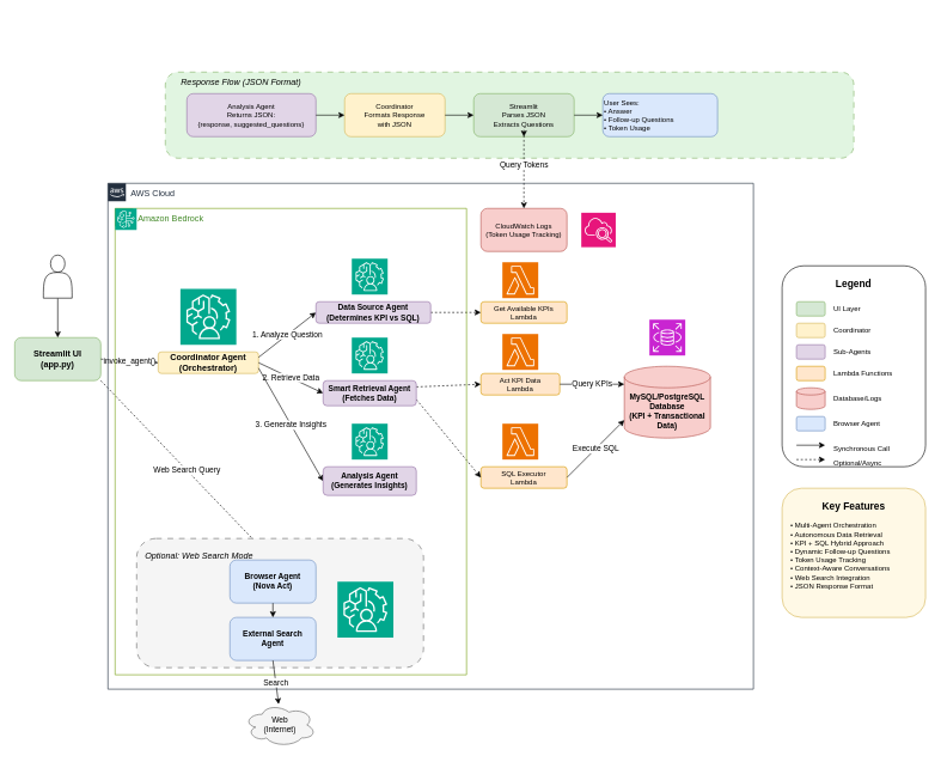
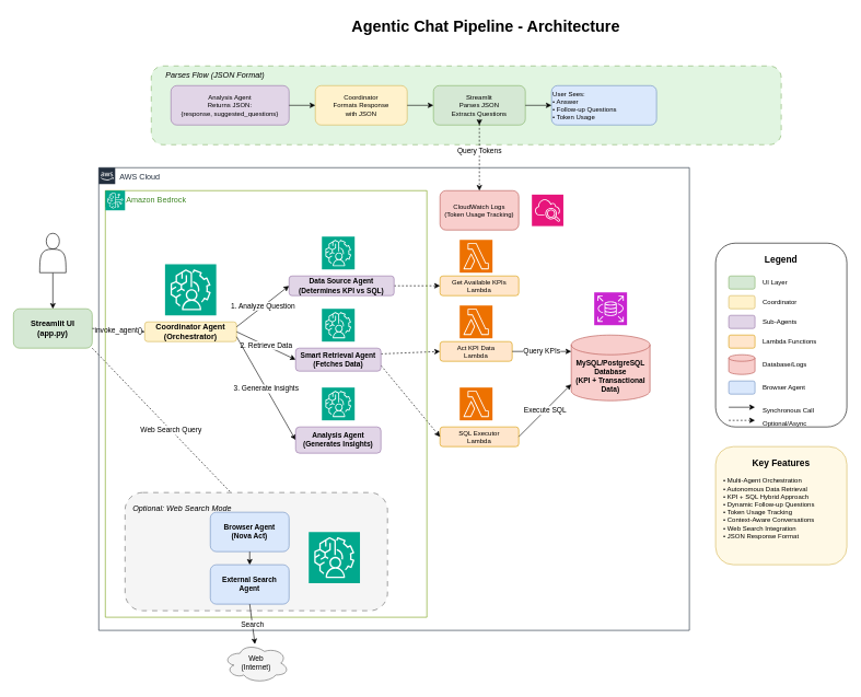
+ <mxCell id="2" value="Agentic Chat Pipeline - Architecture" style="text;html=1;strokeColor=none;fillColor=none;align=center;verticalAlign=middle;whiteSpace=wrap;rounded=0;fontSize=24;fontStyle=1" parent="1" vertex="1"><mxGeometry x="440" y="20" width="600" height="40" as="geometry" /></mxCell>
- <mxCell id="20" value="Response Flow (JSON Format)" style="text;html=1;strokeColor=none;fillColor=none;align=left;verticalAlign=top;whiteSpace=wrap;rounded=0;fontSize=12;fontStyle=2" parent="1" vertex="1"><mxGeometry x="250" y="100" width="200" height="20" as="geometry" /></mxCell>
+ <mxCell id="20" value="Parses Flow (JSON Format)" style="text;html=1;strokeColor=none;fillColor=none;align=left;verticalAlign=top;whiteSpace=wrap;rounded=0;fontSize=12;fontStyle=2" parent="1" vertex="1"><mxGeometry x="250" y="100" width="200" height="20" as="geometry" /></mxCell>
